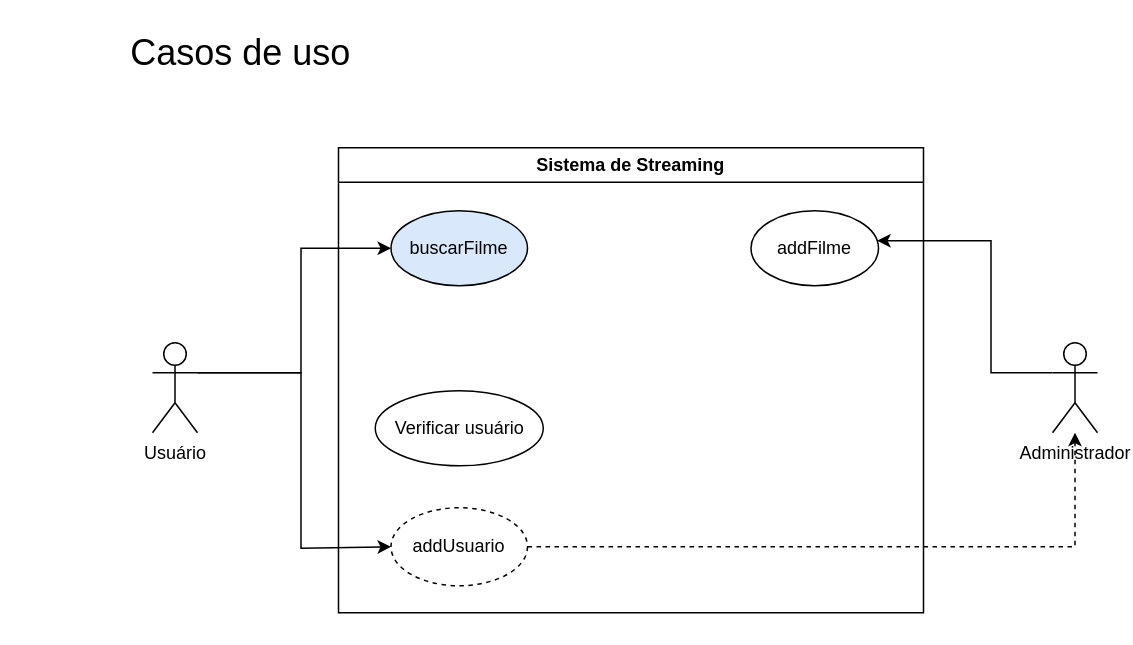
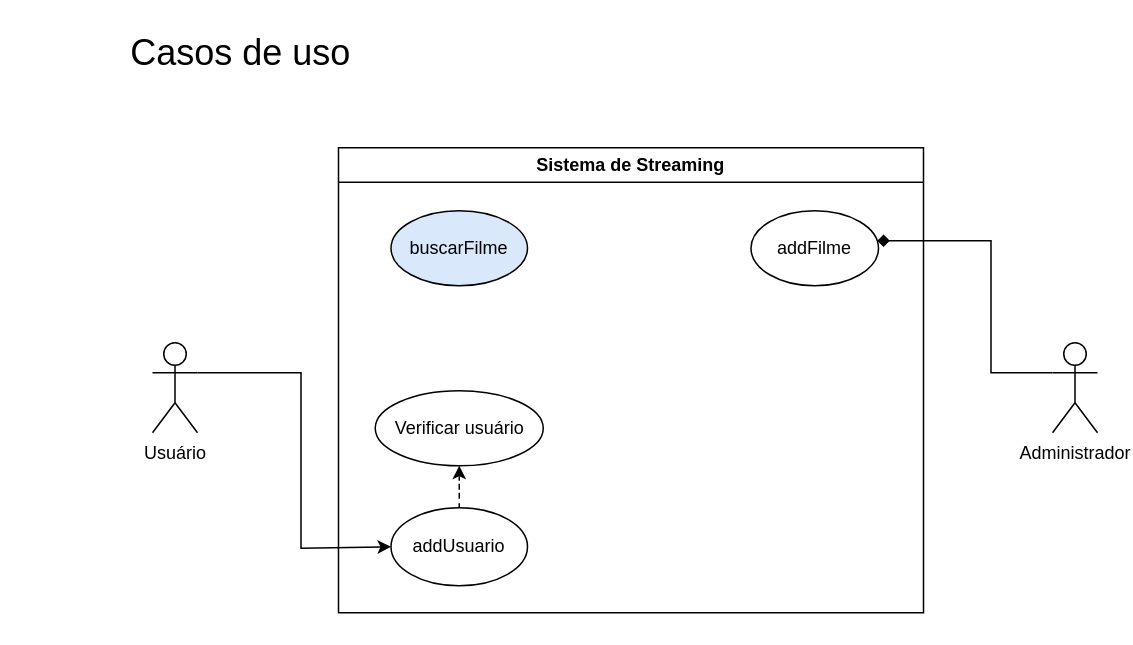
- <mxCell id="12" style="edgeStyle=orthogonalEdgeStyle;rounded=0;orthogonalLoop=1;jettySize=auto;html=1;exitX=0;exitY=0.333;exitDx=0;exitDy=0;exitPerimeter=0;" edge="1" parent="1" source="13" target="3"><mxGeometry relative="1" as="geometry"><Array as="points"><mxPoint x="660" y="248" /><mxPoint x="660" y="160" /></Array></mxGeometry></mxCell>
+ <mxCell id="12" style="edgeStyle=orthogonalEdgeStyle;rounded=0;orthogonalLoop=1;jettySize=auto;html=1;exitX=0;exitY=0.333;exitDx=0;exitDy=0;exitPerimeter=0;endArrow=diamond;" edge="1" parent="1" source="13" target="3"><mxGeometry relative="1" as="geometry"><Array as="points"><mxPoint x="660" y="248" /><mxPoint x="660" y="160" /></Array></mxGeometry></mxCell>
- <mxCell id="9" style="edgeStyle=orthogonalEdgeStyle;rounded=0;orthogonalLoop=1;jettySize=auto;html=1;exitX=1;exitY=0.333;exitDx=0;exitDy=0;exitPerimeter=0;" edge="1" parent="1" source="11" target="6"><mxGeometry relative="1" as="geometry"><Array as="points"><mxPoint x="200" y="248" /><mxPoint x="200" y="165" /></Array></mxGeometry></mxCell>
- <mxCell id="5" value="addUsuario" style="ellipse;whiteSpace=wrap;html=1;dashed=1;" vertex="1" parent="2"><mxGeometry x="35" y="240" width="91" height="52" as="geometry" /></mxCell>
+ <mxCell id="5" value="addUsuario" style="ellipse;whiteSpace=wrap;html=1;" vertex="1" parent="2"><mxGeometry x="35" y="240" width="91" height="52" as="geometry" /></mxCell>
- <mxCell id="4" value="" style="edgeStyle=orthogonalEdgeStyle;rounded=0;orthogonalLoop=1;jettySize=auto;html=1;dashed=1;" edge="1" parent="2" source="5" target="13"><mxGeometry relative="1" as="geometry" /></mxCell>
+ <mxCell id="4" value="" style="edgeStyle=orthogonalEdgeStyle;rounded=0;orthogonalLoop=1;jettySize=auto;html=1;dashed=1;" edge="1" parent="2" source="5" target="7"><mxGeometry relative="1" as="geometry" /></mxCell>
